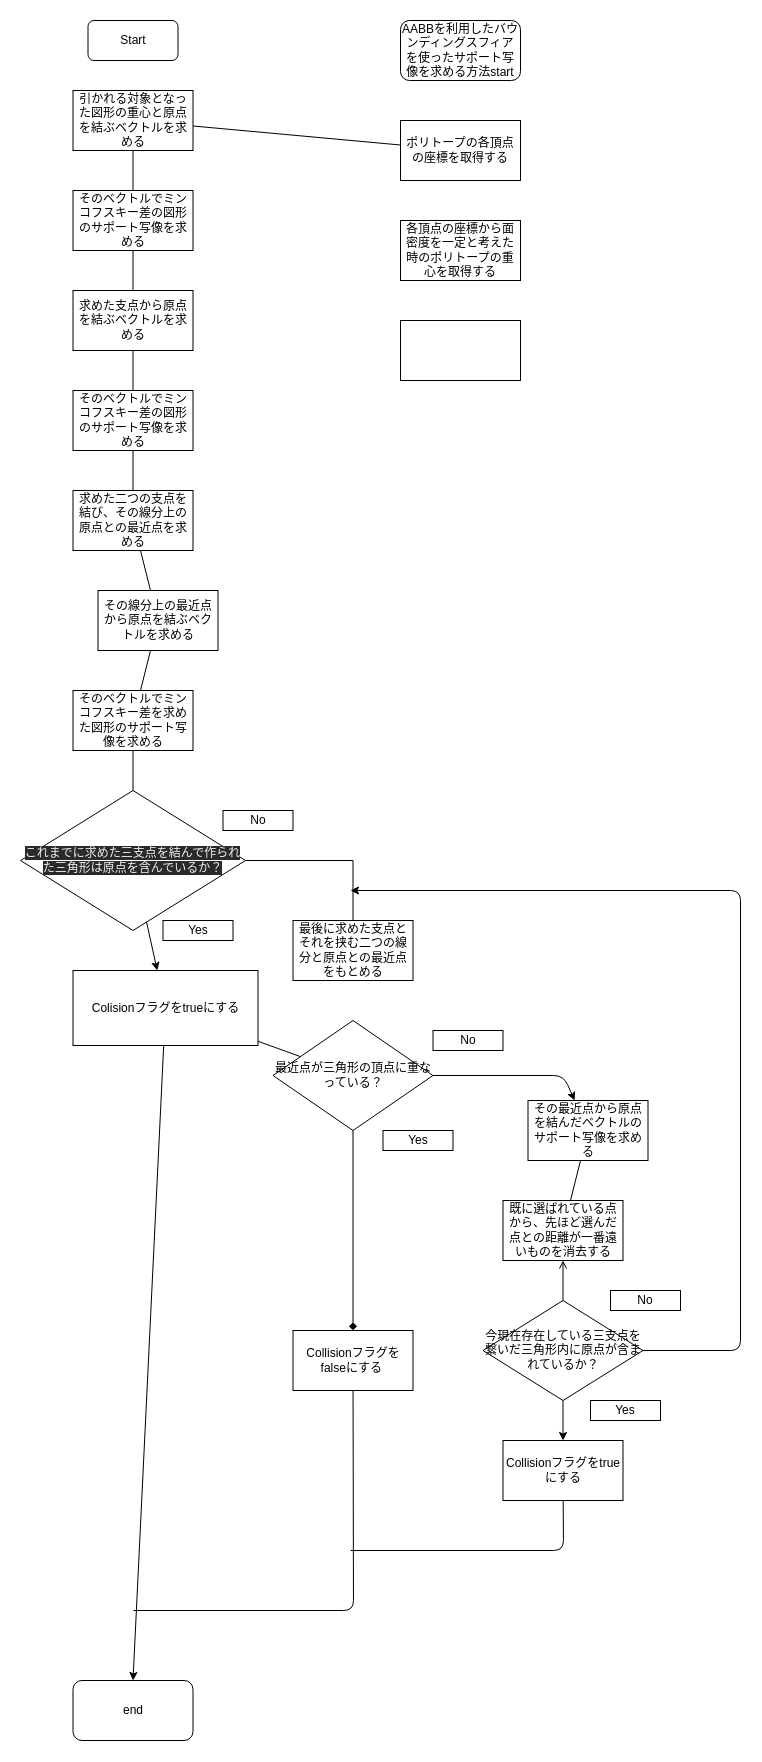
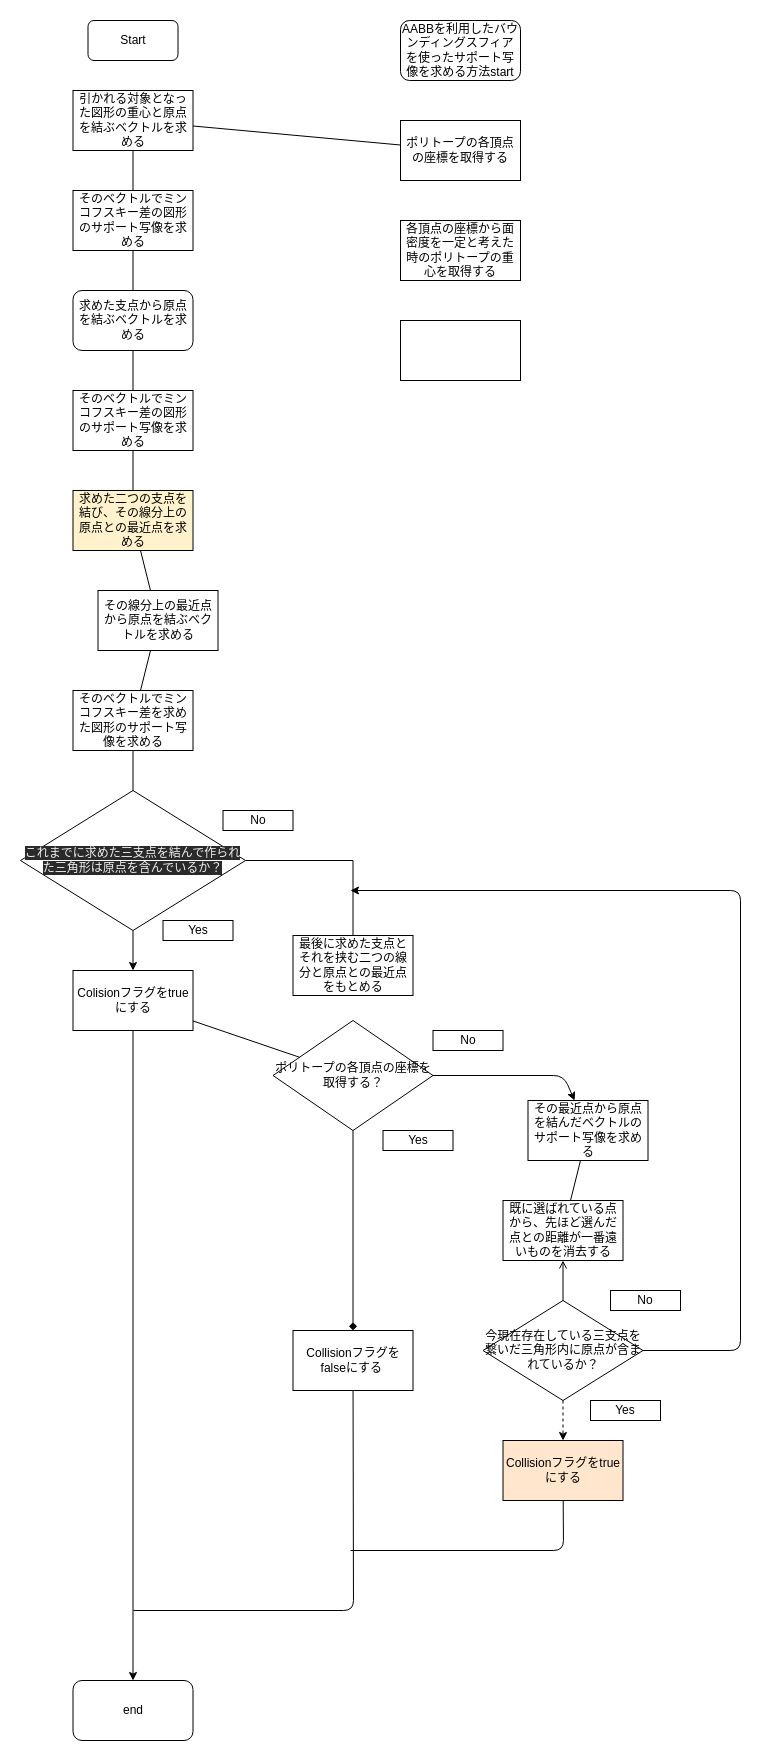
- <mxCell id="7" value="求めた支点から原点を結ぶベクトルを求める" style="rounded=0;whiteSpace=wrap;html=1;" parent="1" vertex="1"><mxGeometry x="72.5" y="290" width="120" height="60" as="geometry" /></mxCell>
+ <mxCell id="7" value="求めた支点から原点を結ぶベクトルを求める" style="whiteSpace=wrap;html=1;rounded=1;" parent="1" vertex="1"><mxGeometry x="72.5" y="290" width="120" height="60" as="geometry" /></mxCell>
- <mxCell id="9" value="求めた二つの支点を結び、その線分上の原点との最近点を求める" style="rounded=0;whiteSpace=wrap;html=1;" parent="1" vertex="1"><mxGeometry x="72.5" y="490" width="120" height="60" as="geometry" /></mxCell>
+ <mxCell id="9" value="求めた二つの支点を結び、その線分上の原点との最近点を求める" style="rounded=0;whiteSpace=wrap;html=1;fillColor=#fff2cc;" parent="1" vertex="1"><mxGeometry x="72.5" y="490" width="120" height="60" as="geometry" /></mxCell>
- <mxCell id="26" value="最後に求めた支点とそれを挟む二つの線分と原点との最近点をもとめる" style="rounded=0;whiteSpace=wrap;html=1;" parent="1" vertex="1"><mxGeometry x="292.5" y="920" width="120" height="60" as="geometry" /></mxCell>
+ <mxCell id="26" value="最後に求めた支点とそれを挟む二つの線分と原点との最近点をもとめる" style="rounded=0;whiteSpace=wrap;html=1;" parent="1" vertex="1"><mxGeometry x="292.5" y="935" width="120" height="60" as="geometry" /></mxCell>
- <mxCell id="23" value="Colisionフラグをtrueにする" style="rounded=0;whiteSpace=wrap;html=1;" parent="1" vertex="1"><mxGeometry x="72.5" y="970" width="185" height="75" as="geometry" /></mxCell>
+ <mxCell id="23" value="Colisionフラグをtrueにする" style="rounded=0;whiteSpace=wrap;html=1;" parent="1" vertex="1"><mxGeometry x="72.5" y="970" width="120" height="60" as="geometry" /></mxCell>
- <mxCell id="29" value="最近点が三角形の頂点に重なっている？" style="rhombus;whiteSpace=wrap;html=1;" parent="1" vertex="1"><mxGeometry x="272.5" y="1020" width="160" height="110" as="geometry" /></mxCell>
+ <mxCell id="29" value="ポリトープの各頂点の座標を取得する？" style="rhombus;whiteSpace=wrap;html=1;" parent="1" vertex="1"><mxGeometry x="272.5" y="1020" width="160" height="110" as="geometry" /></mxCell>
- <mxCell id="46" value="" style="endArrow=classic;html=1;" parent="1" source="40" target="45" edge="1"><mxGeometry width="50" height="50" relative="1" as="geometry"><mxPoint x="380" y="1480" as="sourcePoint" /><mxPoint x="430" y="1430" as="targetPoint" /></mxGeometry></mxCell>
+ <mxCell id="46" value="" style="endArrow=classic;html=1;dashed=1;" parent="1" source="40" target="45" edge="1"><mxGeometry width="50" height="50" relative="1" as="geometry"><mxPoint x="380" y="1480" as="sourcePoint" /><mxPoint x="430" y="1430" as="targetPoint" /></mxGeometry></mxCell>
- <mxCell id="45" value="Collisionフラグをtrueにする" style="rounded=0;whiteSpace=wrap;html=1;" parent="1" vertex="1"><mxGeometry x="502.5" y="1440" width="120" height="60" as="geometry" /></mxCell>
+ <mxCell id="45" value="Collisionフラグをtrueにする" style="rounded=0;whiteSpace=wrap;html=1;fillColor=#ffe6cc;" parent="1" vertex="1"><mxGeometry x="502.5" y="1440" width="120" height="60" as="geometry" /></mxCell>
